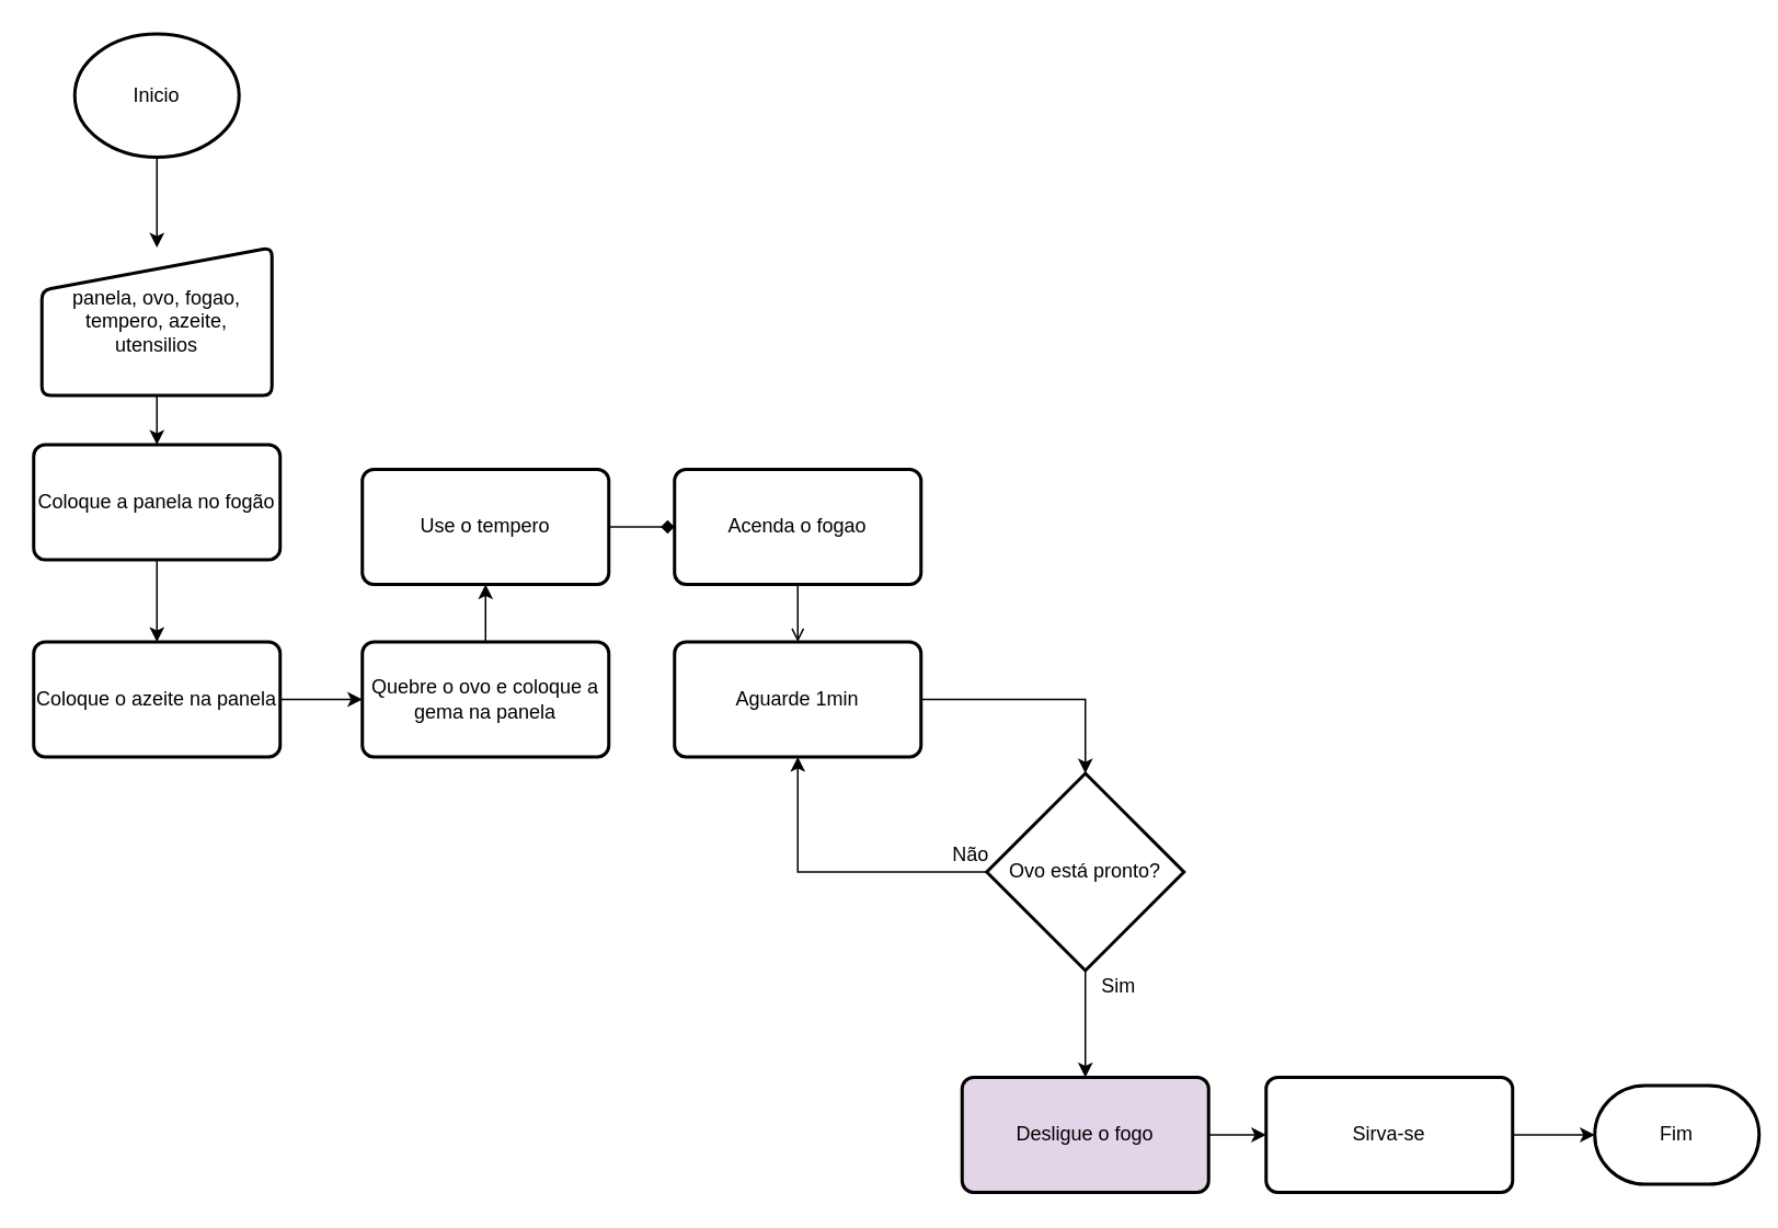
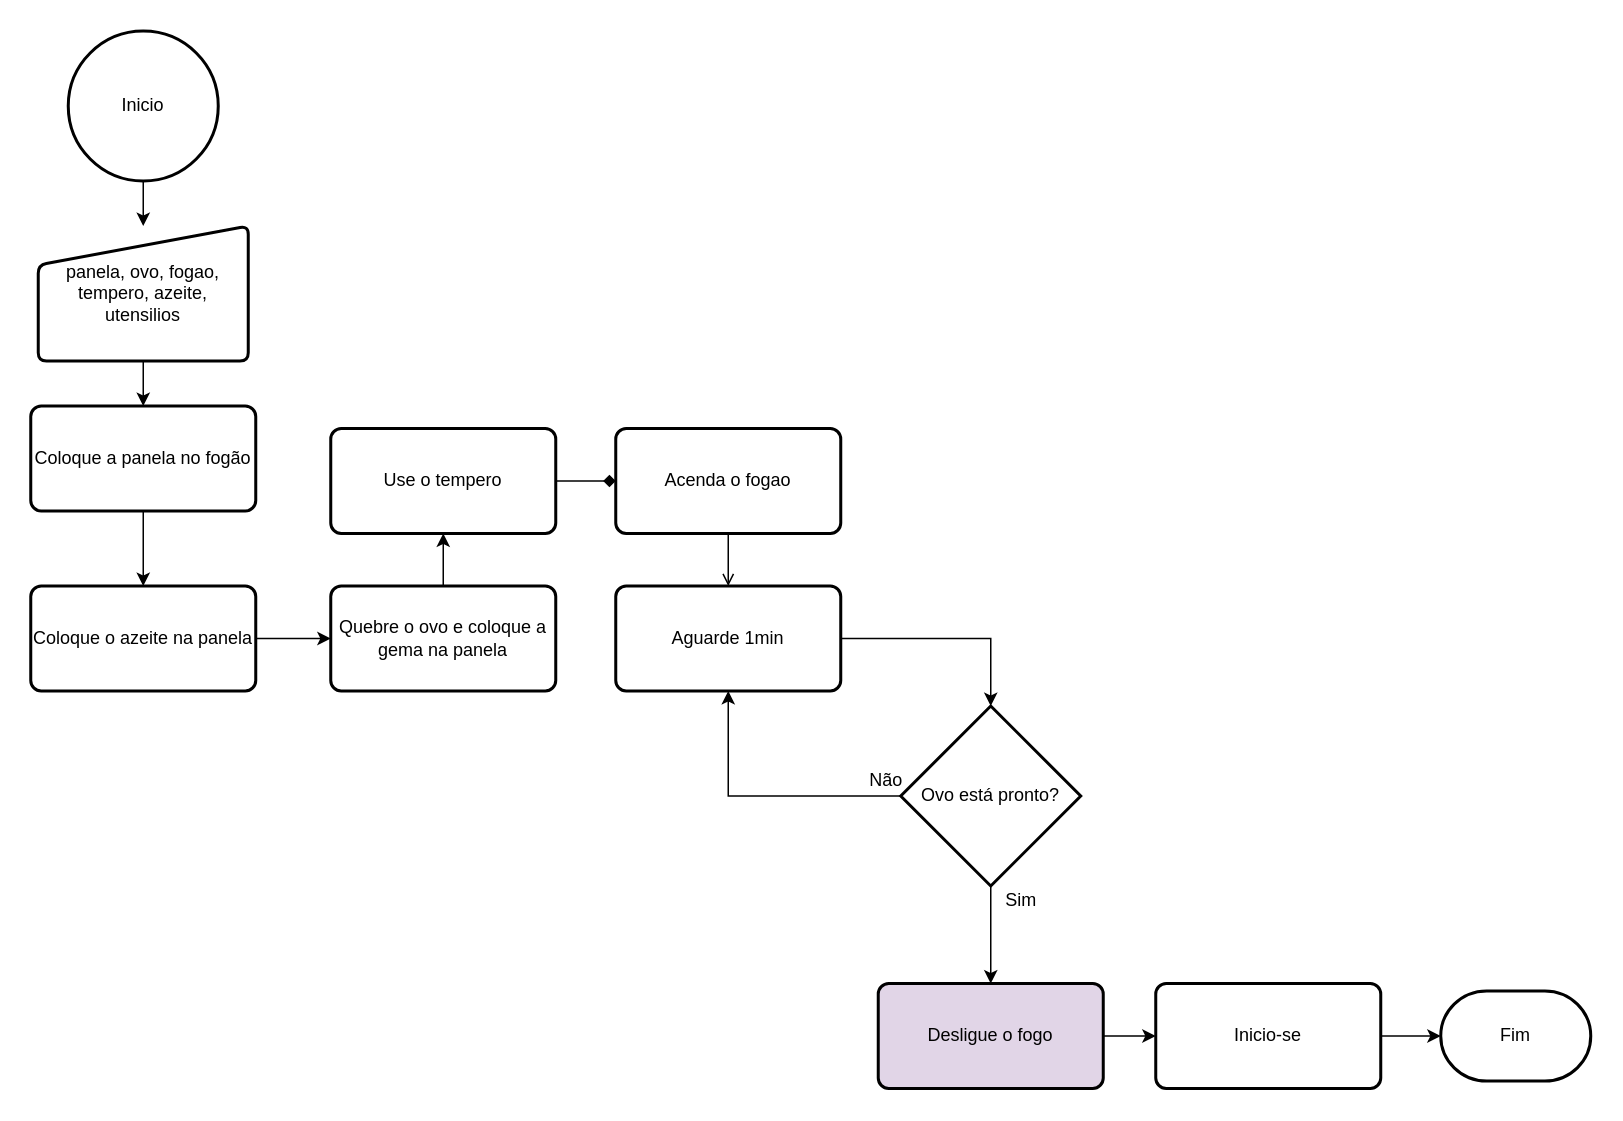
- <mxCell id="3" value="Inicio" style="strokeWidth=2;html=1;shape=mxgraph.flowchart.start_2;whiteSpace=wrap;" vertex="1" parent="1"><mxGeometry x="45" y="20" width="100" height="75" as="geometry" /></mxCell>
+ <mxCell id="3" value="Inicio" style="strokeWidth=2;html=1;shape=mxgraph.flowchart.start_2;whiteSpace=wrap;" vertex="1" parent="1"><mxGeometry x="45" y="20" width="100" height="100" as="geometry" /></mxCell>
- <mxCell id="27" value="Sirva-se" style="rounded=1;whiteSpace=wrap;html=1;absoluteArcSize=1;arcSize=14;strokeWidth=2;" vertex="1" parent="1"><mxGeometry x="770" y="655" width="150" height="70" as="geometry" /></mxCell>
+ <mxCell id="27" value="Inicio-se" style="rounded=1;whiteSpace=wrap;html=1;absoluteArcSize=1;arcSize=14;strokeWidth=2;" vertex="1" parent="1"><mxGeometry x="770" y="655" width="150" height="70" as="geometry" /></mxCell>
- <mxCell id="4" value="Fim" style="strokeWidth=2;html=1;shape=mxgraph.flowchart.terminator;whiteSpace=wrap;" vertex="1" parent="1"><mxGeometry x="970" y="660" width="100" height="60" as="geometry" /></mxCell>
+ <mxCell id="4" value="Fim" style="strokeWidth=2;html=1;shape=mxgraph.flowchart.terminator;whiteSpace=wrap;" vertex="1" parent="1"><mxGeometry x="960" y="660" width="100" height="60" as="geometry" /></mxCell>
